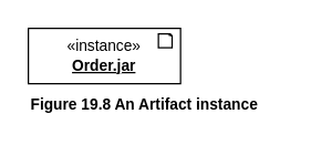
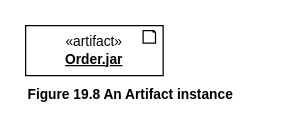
- <mxCell id="3" value="«instance»&lt;br&gt;&lt;b&gt;&lt;u&gt;Order.jar&lt;/u&gt;&lt;/b&gt;" style="html=1;align=center;verticalAlign=middle;dashed=0;whiteSpace=wrap;fontFamily=Helvetica;fontSize=11;fontColor=default;" vertex="1" parent="2"><mxGeometry width="110" height="40" as="geometry" /></mxCell>
+ <mxCell id="3" value="«artifact»&lt;br&gt;&lt;b&gt;&lt;u&gt;Order.jar&lt;/u&gt;&lt;/b&gt;" style="html=1;align=center;verticalAlign=middle;dashed=0;whiteSpace=wrap;fontFamily=Helvetica;fontSize=11;fontColor=default;" vertex="1" parent="2"><mxGeometry width="110" height="40" as="geometry" /></mxCell>
